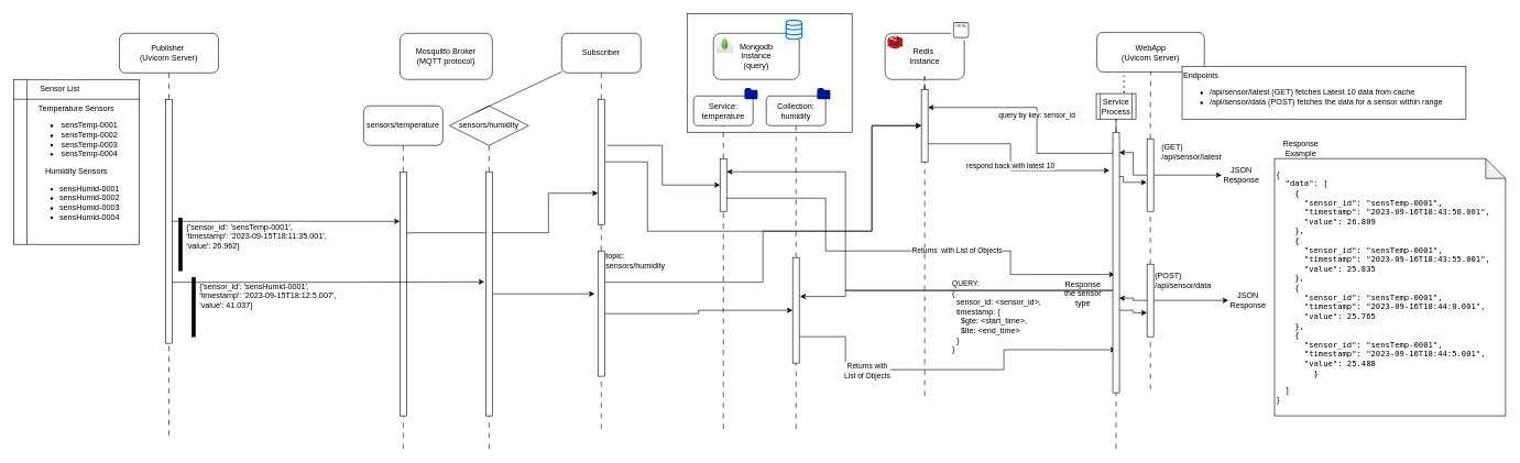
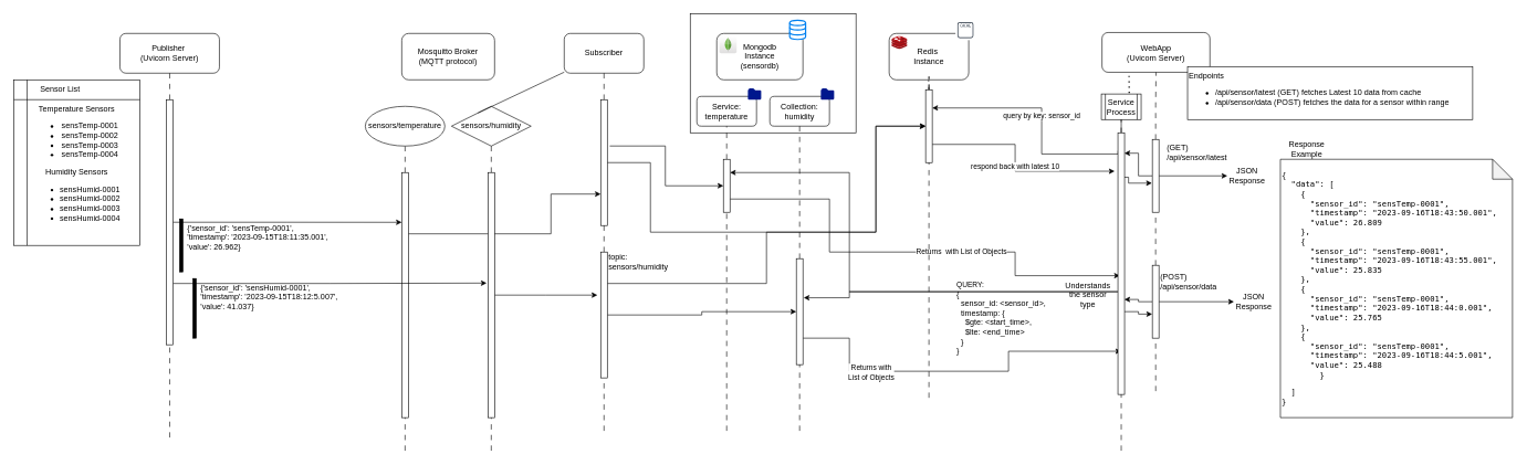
- <mxCell id="47" value="Mongodb&lt;br&gt;Instance&lt;br&gt;(query)" style="rounded=1;whiteSpace=wrap;html=1;container=0;" vertex="1" parent="45"><mxGeometry y="20" width="130" height="70" as="geometry" /></mxCell>
+ <mxCell id="47" value="Mongodb&lt;br&gt;Instance&lt;br&gt;(sensordb)" style="rounded=1;whiteSpace=wrap;html=1;container=0;" vertex="1" parent="45"><mxGeometry y="20" width="130" height="70" as="geometry" /></mxCell>
- <mxCell id="13" value="&lt;span style=&quot;background-color: initial;&quot;&gt;sensors/temperature&lt;/span&gt;" style="rounded=1;whiteSpace=wrap;html=1;" vertex="1" parent="1"><mxGeometry x="550" y="160" width="120" height="60" as="geometry" /></mxCell>
+ <mxCell id="13" value="&lt;span style=&quot;background-color: initial;&quot;&gt;sensors/temperature&lt;/span&gt;" style="ellipse;whiteSpace=wrap;html=1;" vertex="1" parent="1"><mxGeometry x="550" y="160" width="120" height="60" as="geometry" /></mxCell>
- <mxCell id="101" value="Response&lt;br&gt;the sensor type" style="text;html=1;strokeColor=none;fillColor=none;align=center;verticalAlign=middle;whiteSpace=wrap;rounded=0;" vertex="1" parent="1"><mxGeometry x="1610" y="430" width="60" height="30" as="geometry" /></mxCell>
+ <mxCell id="101" value="Understands&lt;br&gt;the sensor type" style="text;html=1;strokeColor=none;fillColor=none;align=center;verticalAlign=middle;whiteSpace=wrap;rounded=0;" vertex="1" parent="1"><mxGeometry x="1610" y="430" width="60" height="30" as="geometry" /></mxCell>
